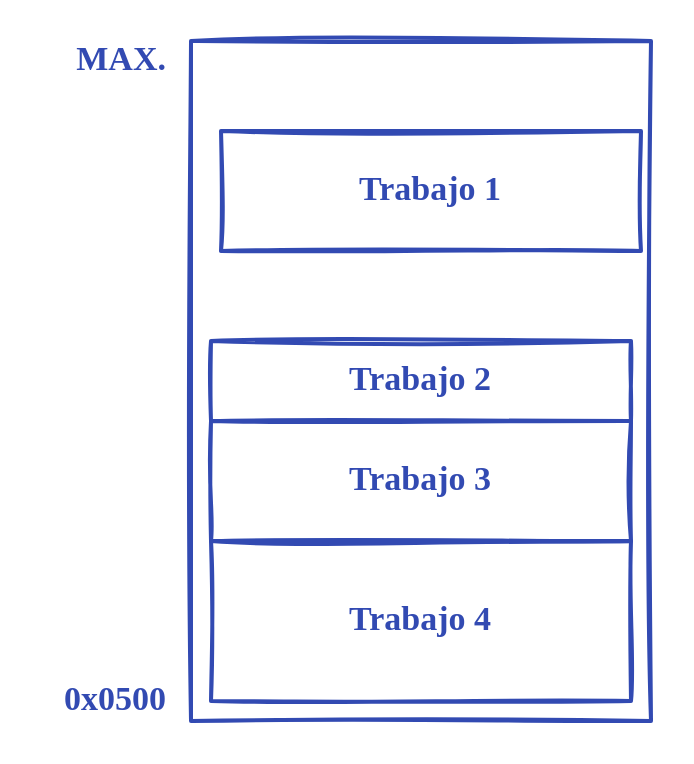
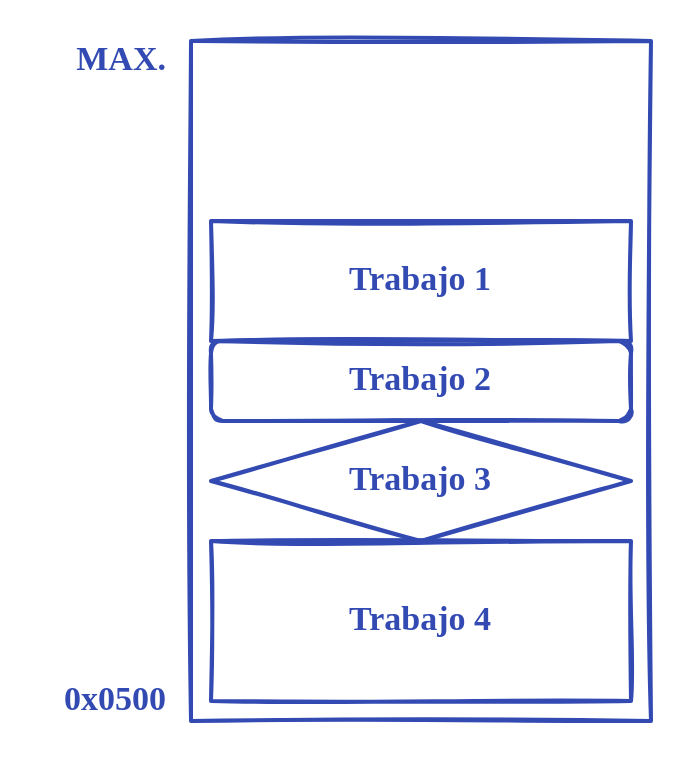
- <mxCell id="3" value="&lt;b&gt;Trabajo 1&lt;/b&gt;" style="rounded=0;whiteSpace=wrap;html=1;shadow=0;sketch=1;strokeWidth=2;fillColor=none;fontFamily=Ink Free;fontSize=17;spacing=20;strokeColor=#324AB2;fontColor=#324AB2;" parent="1" vertex="1"><mxGeometry x="110" y="65" width="210" height="60" as="geometry" /></mxCell>
+ <mxCell id="3" value="&lt;b&gt;Trabajo 1&lt;/b&gt;" style="rounded=0;whiteSpace=wrap;html=1;shadow=0;sketch=1;strokeWidth=2;fillColor=none;fontFamily=Ink Free;fontSize=17;spacing=20;strokeColor=#324AB2;fontColor=#324AB2;" parent="1" vertex="1"><mxGeometry x="105" y="110" width="210" height="60" as="geometry" /></mxCell>
- <mxCell id="4" value="&lt;b&gt;Trabajo 2&lt;br&gt;&lt;/b&gt;" style="rounded=0;whiteSpace=wrap;html=1;shadow=0;sketch=1;strokeWidth=2;fillColor=none;fontFamily=Ink Free;fontSize=17;spacing=20;strokeColor=#324AB2;fontColor=#324AB2;" parent="1" vertex="1"><mxGeometry x="105" y="170" width="210" height="40" as="geometry" /></mxCell>
+ <mxCell id="4" value="&lt;b&gt;Trabajo 2&lt;br&gt;&lt;/b&gt;" style="whiteSpace=wrap;html=1;shadow=0;sketch=1;strokeWidth=2;fillColor=none;fontFamily=Ink Free;fontSize=17;spacing=20;strokeColor=#324AB2;fontColor=#324AB2;rounded=1;" parent="1" vertex="1"><mxGeometry x="105" y="170" width="210" height="40" as="geometry" /></mxCell>
- <mxCell id="5" value="&lt;b&gt;Trabajo 3&lt;br&gt;&lt;/b&gt;" style="rounded=0;whiteSpace=wrap;html=1;shadow=0;sketch=1;strokeWidth=2;fillColor=none;fontFamily=Ink Free;fontSize=17;spacing=20;strokeColor=#324AB2;fontColor=#324AB2;" parent="1" vertex="1"><mxGeometry x="105" y="210" width="210" height="60" as="geometry" /></mxCell>
+ <mxCell id="5" value="&lt;b&gt;Trabajo 3&lt;br&gt;&lt;/b&gt;" style="rhombus;whiteSpace=wrap;html=1;shadow=0;sketch=1;strokeWidth=2;fillColor=none;fontFamily=Ink Free;fontSize=17;spacing=20;strokeColor=#324AB2;fontColor=#324AB2;" parent="1" vertex="1"><mxGeometry x="105" y="210" width="210" height="60" as="geometry" /></mxCell>
